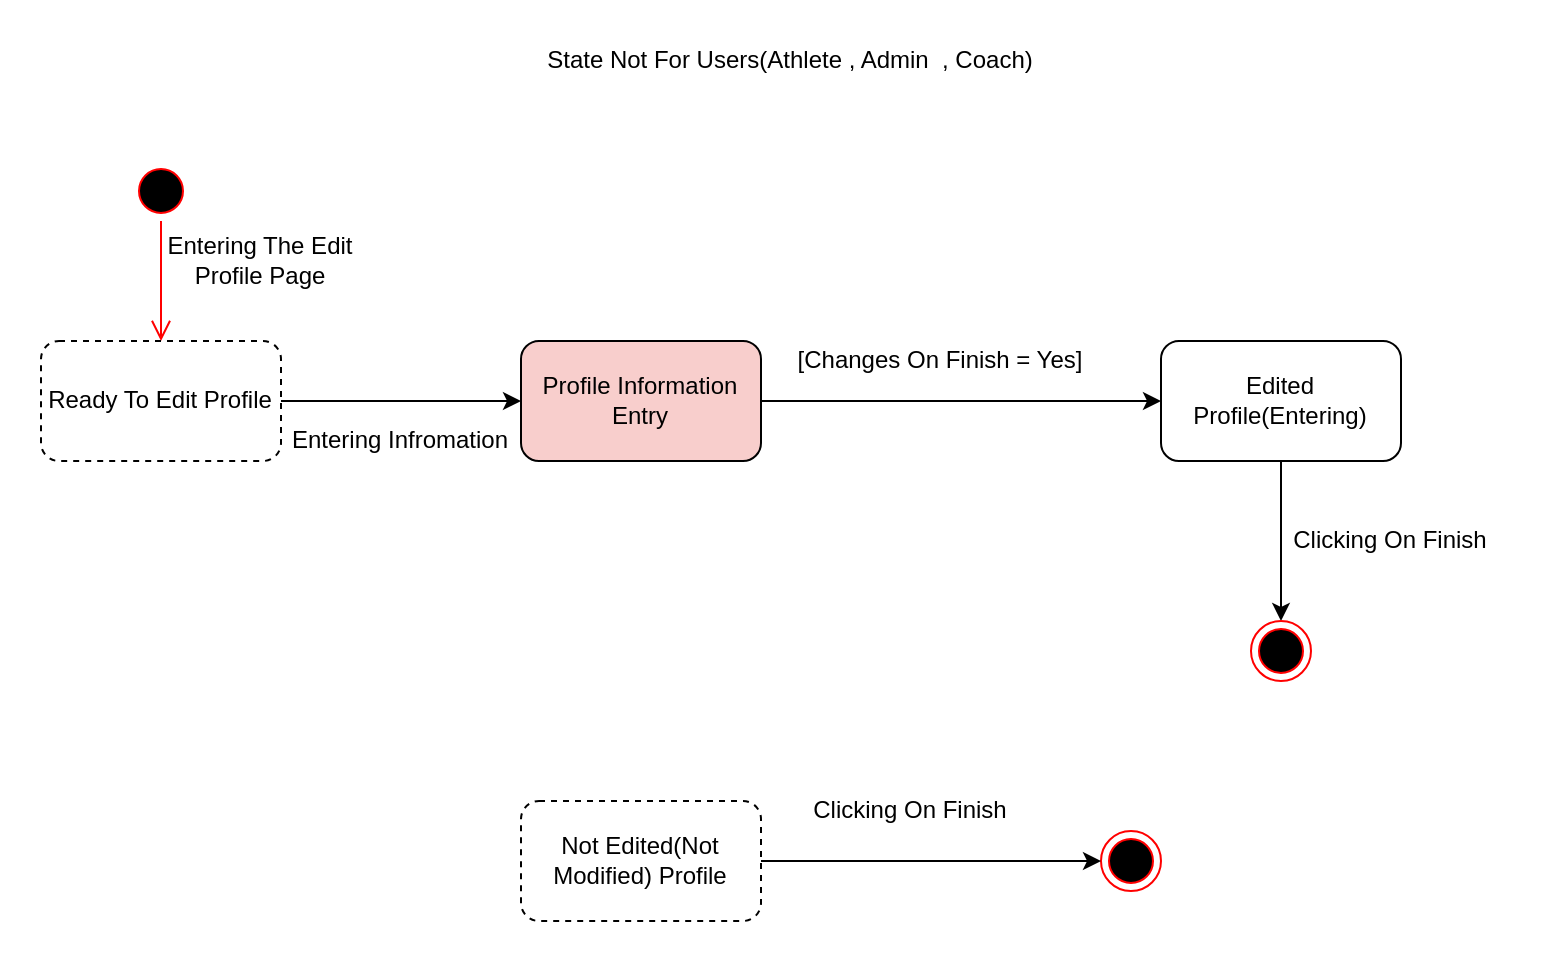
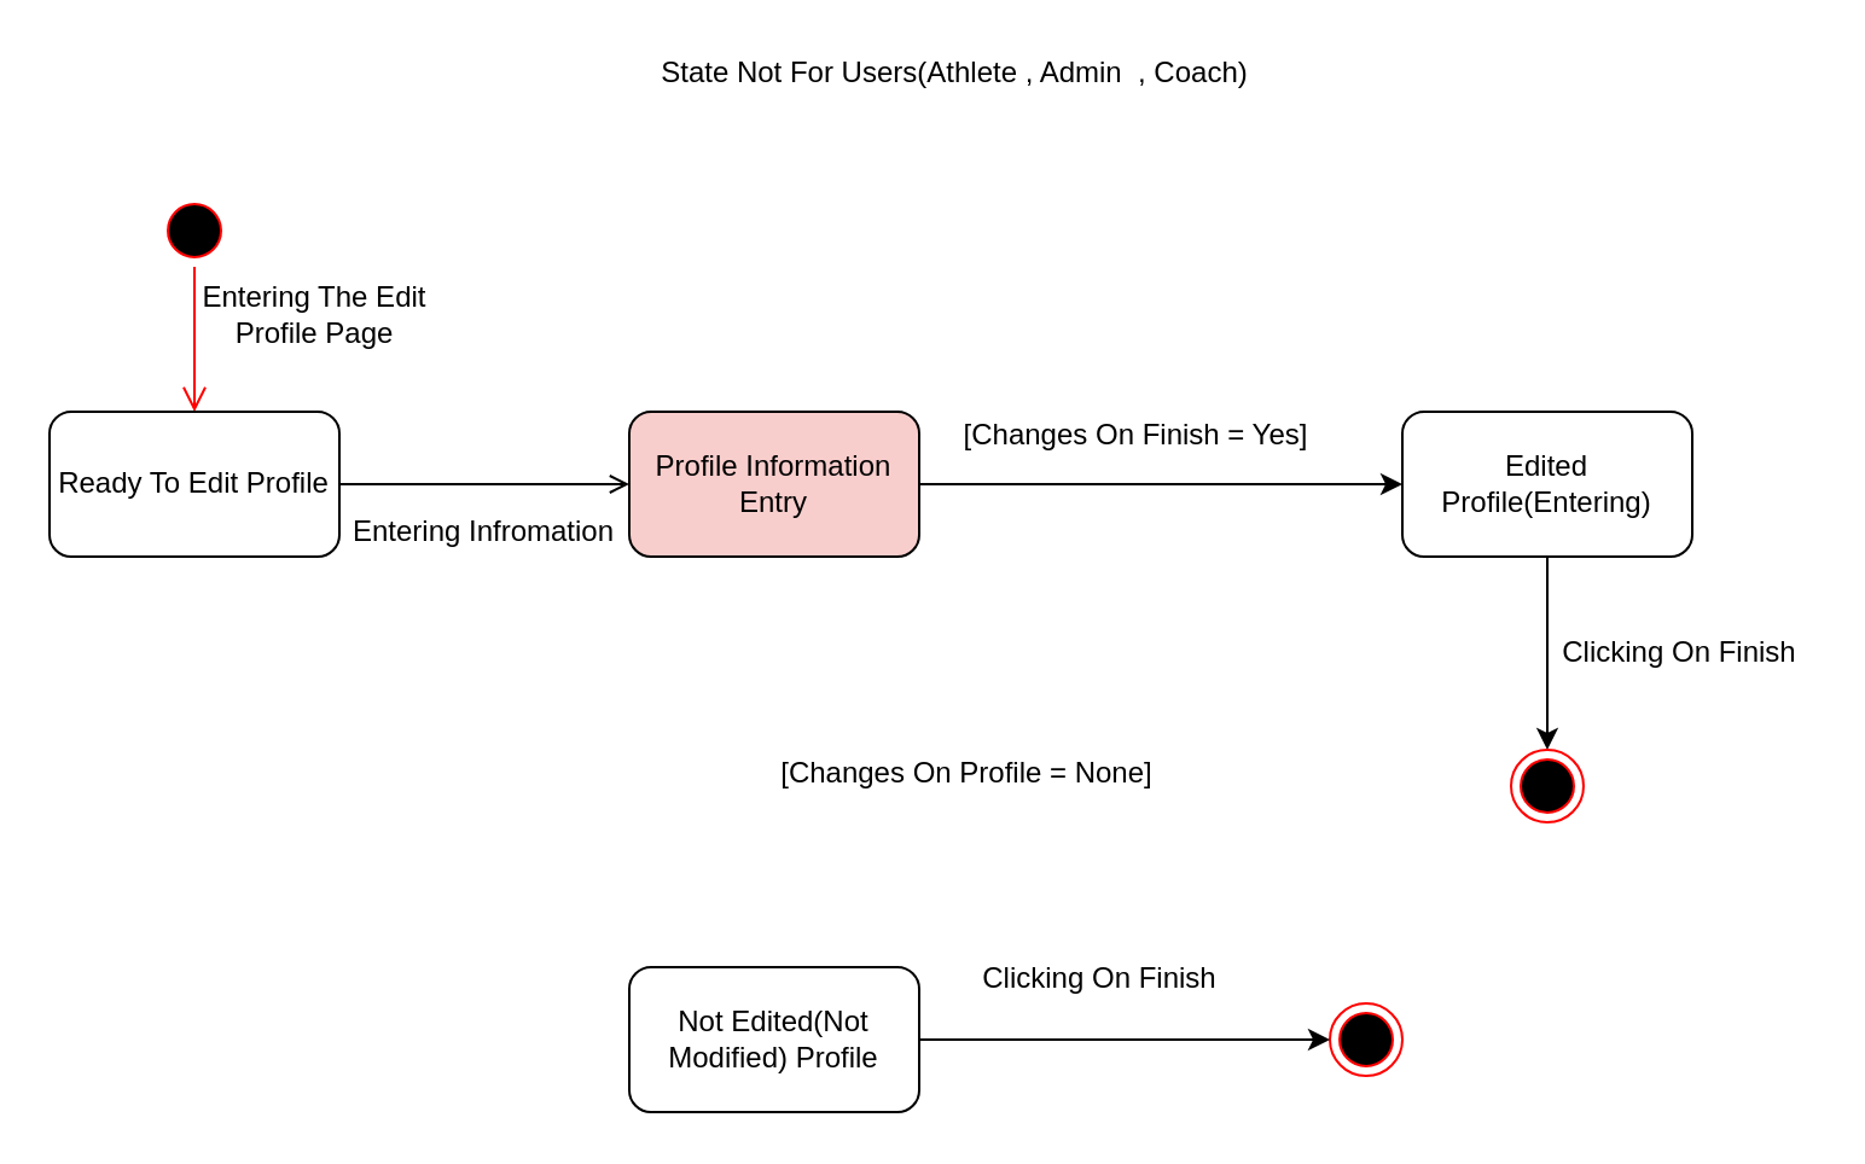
- <mxCell id="6" value="Ready To Edit Profile" style="rounded=1;whiteSpace=wrap;html=1;dashed=1;" parent="1" vertex="1"><mxGeometry x="20" y="170" width="120" height="60" as="geometry" /></mxCell>
+ <mxCell id="6" value="Ready To Edit Profile" style="rounded=1;whiteSpace=wrap;html=1;" parent="1" vertex="1"><mxGeometry x="20" y="170" width="120" height="60" as="geometry" /></mxCell>
- <mxCell id="5" value="" style="edgeStyle=orthogonalEdgeStyle;rounded=0;orthogonalLoop=1;jettySize=auto;html=1;" parent="1" source="6" target="8" edge="1"><mxGeometry relative="1" as="geometry" /></mxCell>
+ <mxCell id="5" value="" style="edgeStyle=orthogonalEdgeStyle;rounded=0;orthogonalLoop=1;jettySize=auto;html=1;endArrow=open;" parent="1" source="6" target="8" edge="1"><mxGeometry relative="1" as="geometry" /></mxCell>
+ <mxCell id="16" value="[Changes On Profile = None]" style="text;html=1;strokeColor=none;fillColor=none;align=center;verticalAlign=middle;whiteSpace=wrap;rounded=0;" parent="1" vertex="1"><mxGeometry x="320" y="310" width="160" height="20" as="geometry" /></mxCell>
- <mxCell id="12" value="Not Edited(Not Modified) Profile" style="rounded=1;whiteSpace=wrap;html=1;dashed=1;" parent="1" vertex="1"><mxGeometry x="260" y="400" width="120" height="60" as="geometry" /></mxCell>
+ <mxCell id="12" value="Not Edited(Not Modified) Profile" style="rounded=1;whiteSpace=wrap;html=1;" parent="1" vertex="1"><mxGeometry x="260" y="400" width="120" height="60" as="geometry" /></mxCell>
